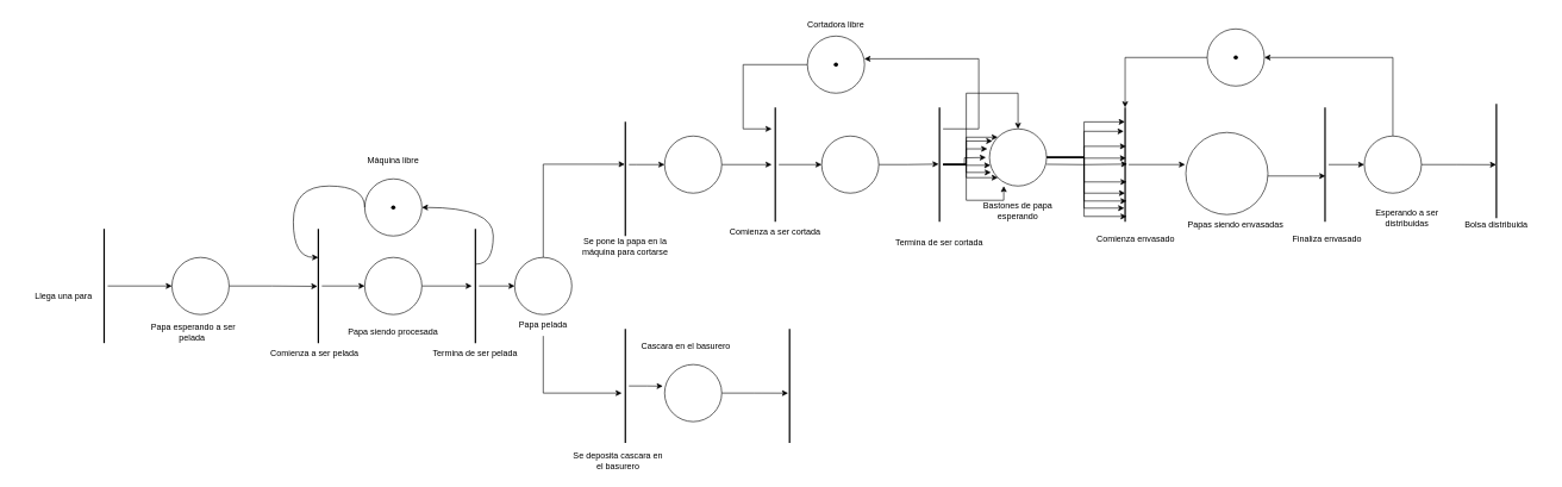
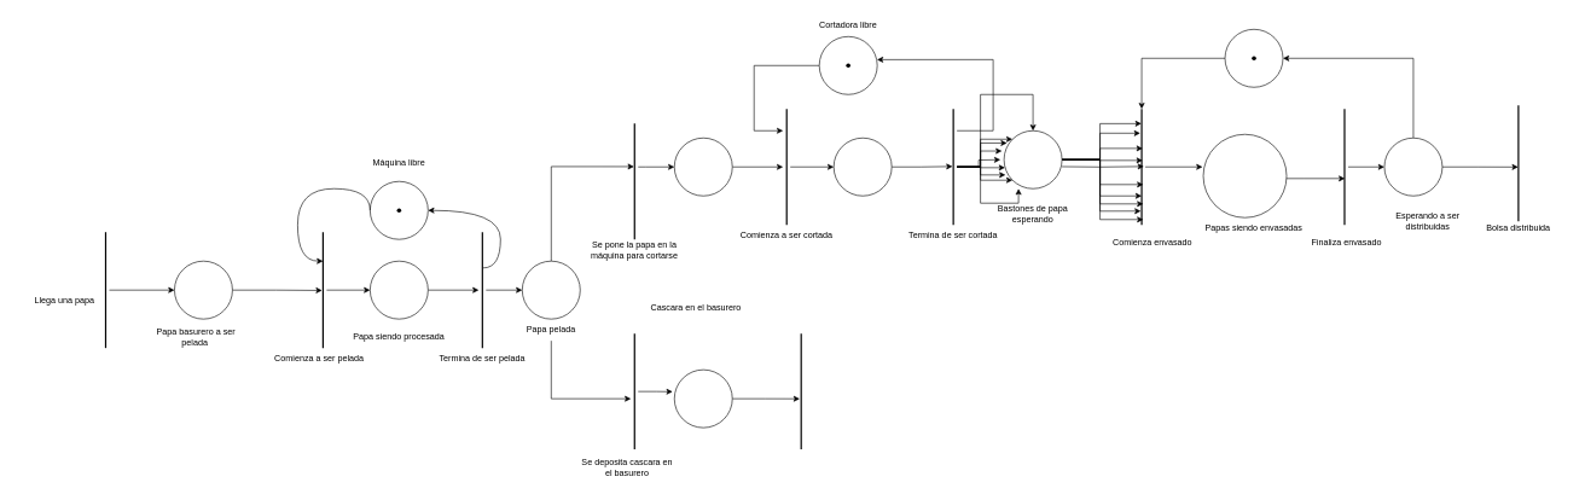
- <mxCell id="58" value="Termina de ser cortada" style="text;html=1;strokeColor=none;fillColor=none;align=center;verticalAlign=middle;whiteSpace=wrap;rounded=0;" parent="1" vertex="1"><mxGeometry x="1245" y="325" width="140" height="30" as="geometry" /></mxCell>
+ <mxCell id="58" value="Termina de ser cortada" style="text;html=1;strokeColor=none;fillColor=none;align=center;verticalAlign=middle;whiteSpace=wrap;rounded=0;" parent="1" vertex="1"><mxGeometry x="1245" y="310" width="140" height="30" as="geometry" /></mxCell>
- <mxCell id="6" value="Llega una para&amp;nbsp;" style="text;html=1;strokeColor=none;fillColor=none;align=center;verticalAlign=middle;whiteSpace=wrap;rounded=0;" parent="1" vertex="1"><mxGeometry x="20" y="400" width="140" height="30" as="geometry" /></mxCell>
+ <mxCell id="6" value="Llega una papa&amp;nbsp;" style="text;html=1;strokeColor=none;fillColor=none;align=center;verticalAlign=middle;whiteSpace=wrap;rounded=0;" parent="1" vertex="1"><mxGeometry x="20" y="400" width="140" height="30" as="geometry" /></mxCell>
- <mxCell id="7" value="Papa esperando a ser pelada&amp;nbsp;" style="text;html=1;strokeColor=none;fillColor=none;align=center;verticalAlign=middle;whiteSpace=wrap;rounded=0;" parent="1" vertex="1"><mxGeometry x="200" y="450" width="140" height="30" as="geometry" /></mxCell>
+ <mxCell id="7" value="Papa basurero a ser pelada&amp;nbsp;" style="text;html=1;strokeColor=none;fillColor=none;align=center;verticalAlign=middle;whiteSpace=wrap;rounded=0;" parent="1" vertex="1"><mxGeometry x="200" y="450" width="140" height="30" as="geometry" /></mxCell>
- <mxCell id="33" value="Cascara en el basurero" style="text;html=1;strokeColor=none;fillColor=none;align=center;verticalAlign=middle;whiteSpace=wrap;rounded=0;" parent="1" vertex="1"><mxGeometry x="890" y="470" width="140" height="30" as="geometry" /></mxCell>
+ <mxCell id="33" value="Cascara en el basurero" style="text;html=1;strokeColor=none;fillColor=none;align=center;verticalAlign=middle;whiteSpace=wrap;rounded=0;" parent="1" vertex="1"><mxGeometry x="890" y="410" width="140" height="30" as="geometry" /></mxCell>
